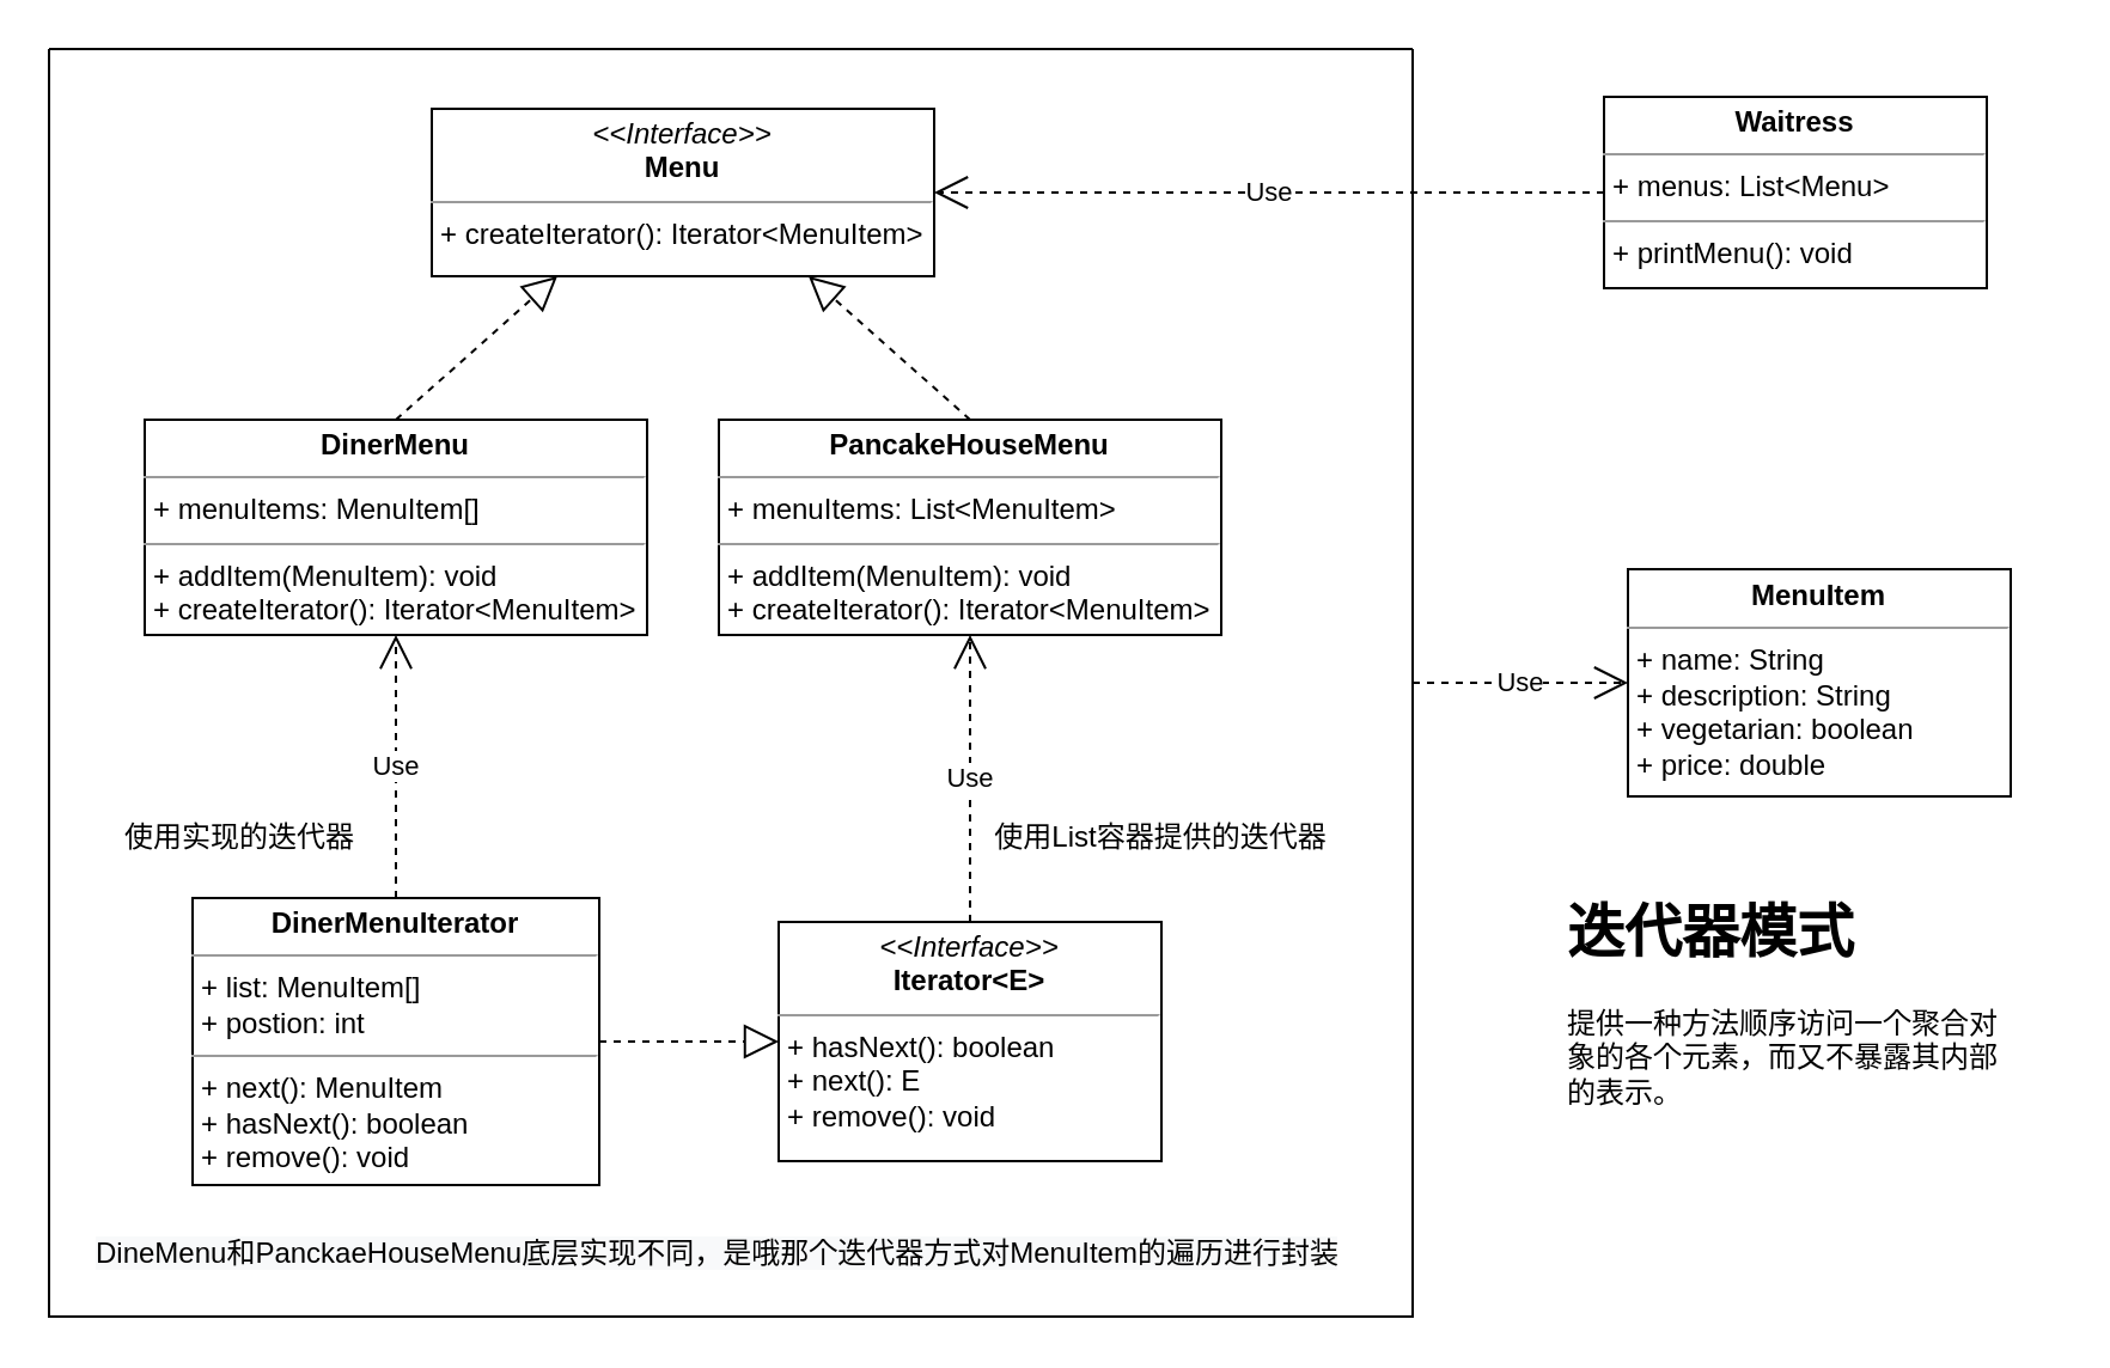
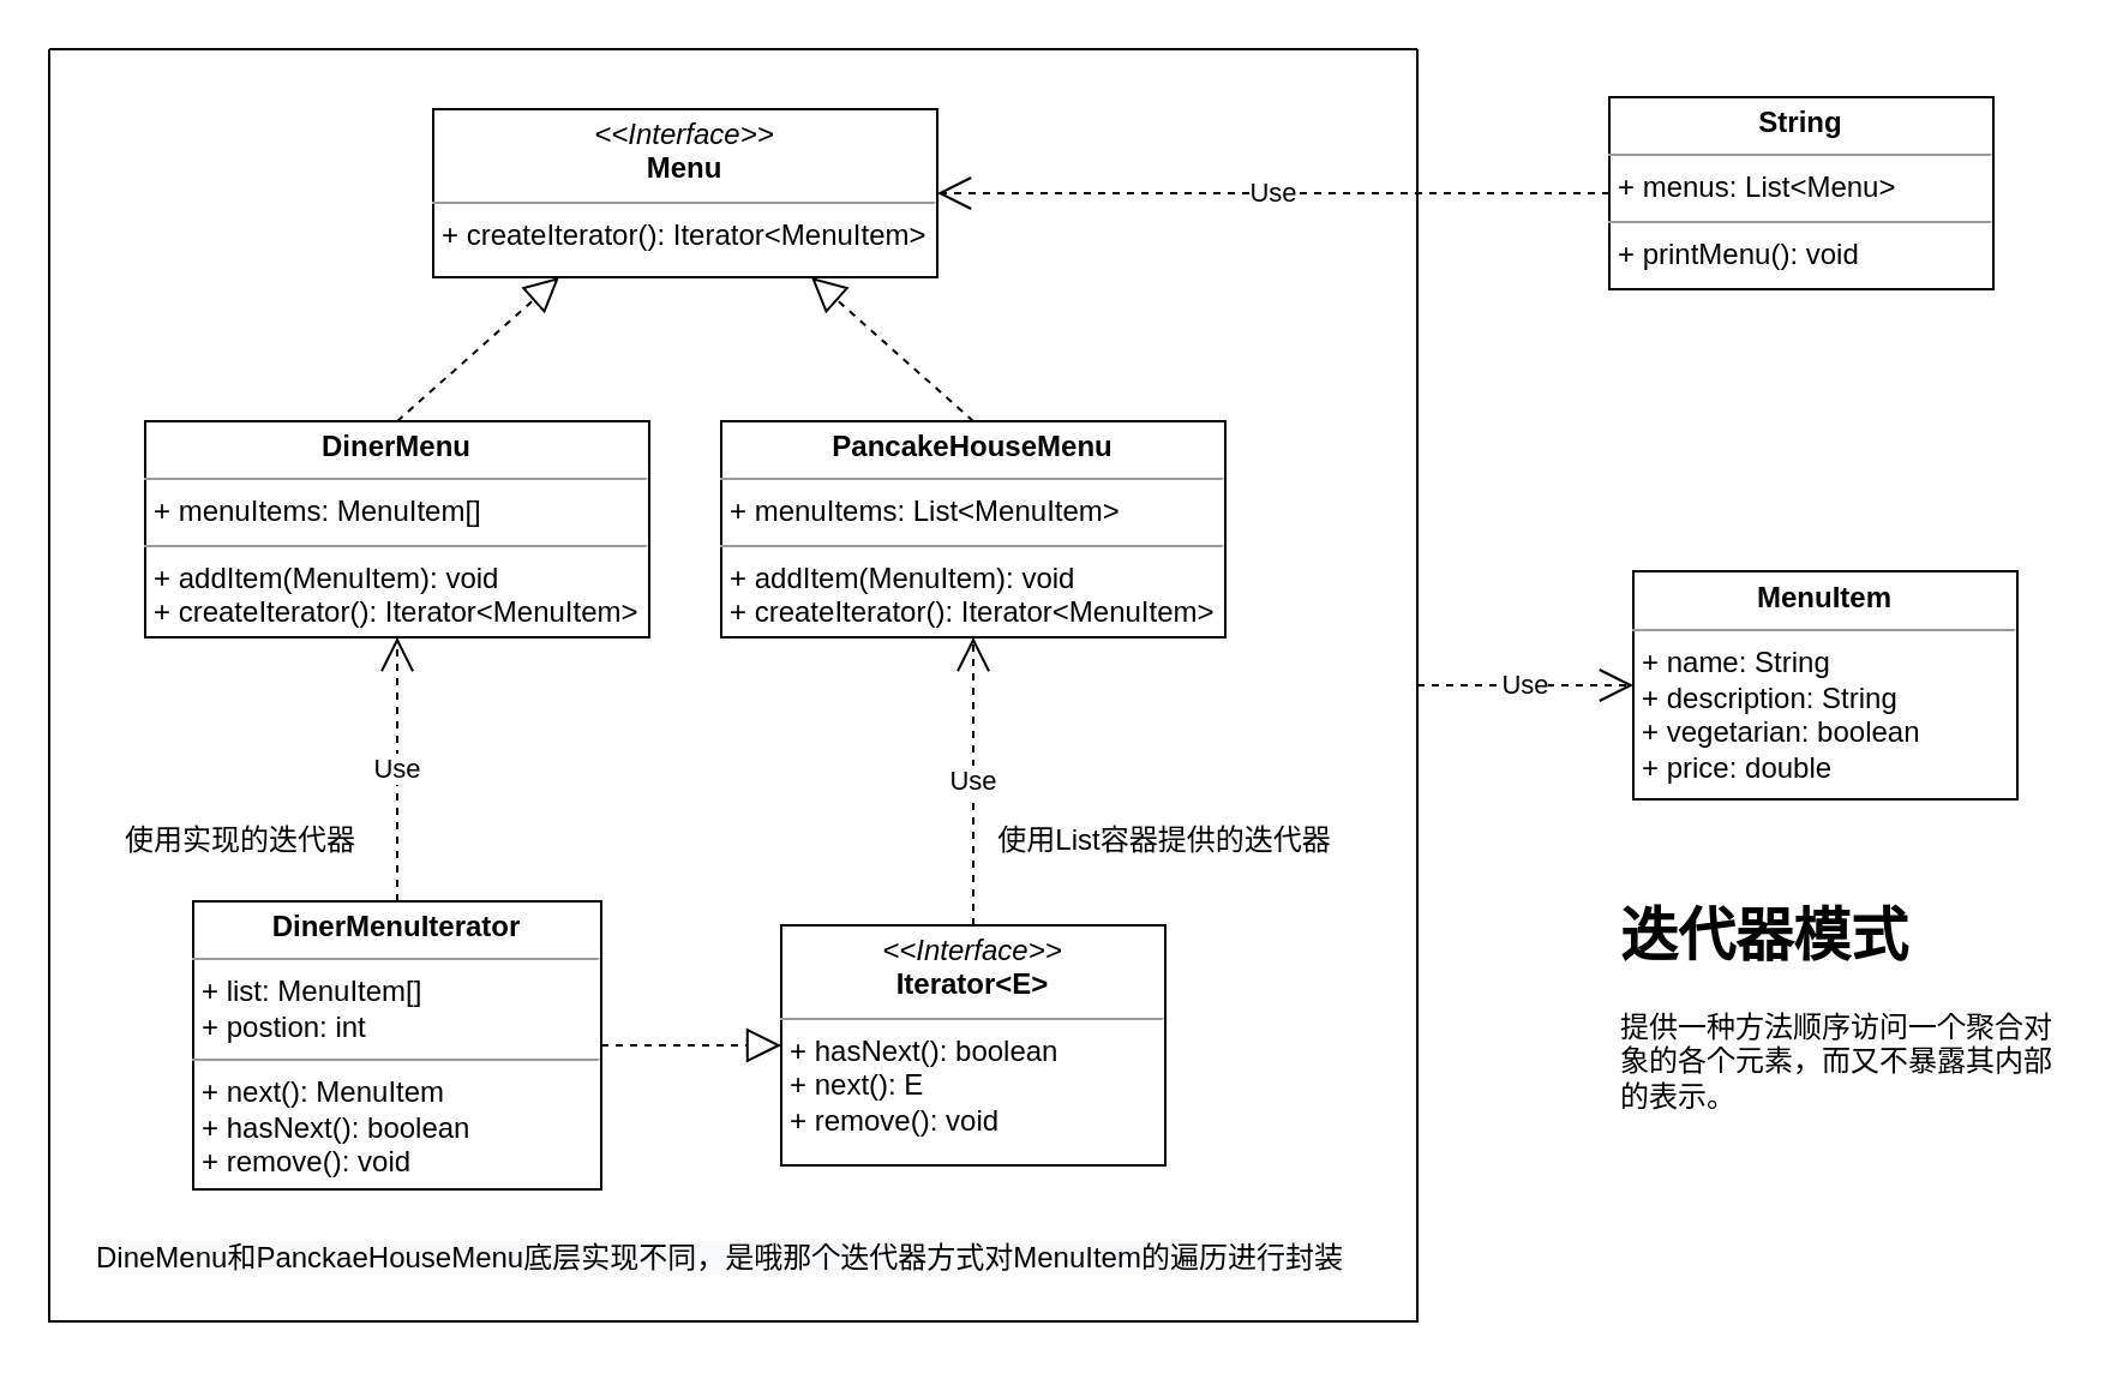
- <mxCell id="3" value="&lt;p style=&quot;margin: 0px ; margin-top: 4px ; text-align: center&quot;&gt;&lt;b&gt;Waitress&lt;/b&gt;&lt;/p&gt;&lt;hr size=&quot;1&quot;&gt;&lt;p style=&quot;margin: 0px ; margin-left: 4px&quot;&gt;+ menus: List&amp;lt;Menu&amp;gt;&lt;/p&gt;&lt;hr size=&quot;1&quot;&gt;&lt;p style=&quot;margin: 0px ; margin-left: 4px&quot;&gt;+ printMenu(): void&lt;/p&gt;" style="verticalAlign=top;align=left;overflow=fill;fontSize=12;fontFamily=Helvetica;html=1;" vertex="1" parent="1"><mxGeometry x="670" y="40" width="160" height="80" as="geometry" /></mxCell>
+ <mxCell id="3" value="&lt;p style=&quot;margin: 0px ; margin-top: 4px ; text-align: center&quot;&gt;&lt;b&gt;String&lt;/b&gt;&lt;/p&gt;&lt;hr size=&quot;1&quot;&gt;&lt;p style=&quot;margin: 0px ; margin-left: 4px&quot;&gt;+ menus: List&amp;lt;Menu&amp;gt;&lt;/p&gt;&lt;hr size=&quot;1&quot;&gt;&lt;p style=&quot;margin: 0px ; margin-left: 4px&quot;&gt;+ printMenu(): void&lt;/p&gt;" style="verticalAlign=top;align=left;overflow=fill;fontSize=12;fontFamily=Helvetica;html=1;" vertex="1" parent="1"><mxGeometry x="670" y="40" width="160" height="80" as="geometry" /></mxCell>
- <mxCell id="5" value="&lt;h1&gt;迭代器模式&lt;/h1&gt;&lt;p&gt;提供一种方法顺序访问一个聚合对象的各个元素，而又不暴露其内部的表示。&lt;/p&gt;" style="text;html=1;strokeColor=none;fillColor=none;spacing=5;spacingTop=-20;whiteSpace=wrap;overflow=hidden;rounded=0;" vertex="1" parent="1"><mxGeometry x="650" y="370" width="190" height="120" as="geometry" /></mxCell>
+ <mxCell id="5" value="&lt;h1&gt;迭代器模式&lt;/h1&gt;&lt;p&gt;提供一种方法顺序访问一个聚合对象的各个元素，而又不暴露其内部的表示。&lt;/p&gt;" style="text;html=1;strokeColor=none;fillColor=none;spacing=5;spacingTop=-20;whiteSpace=wrap;overflow=hidden;rounded=0;" vertex="1" parent="1"><mxGeometry x="670" y="370" width="190" height="120" as="geometry" /></mxCell>
